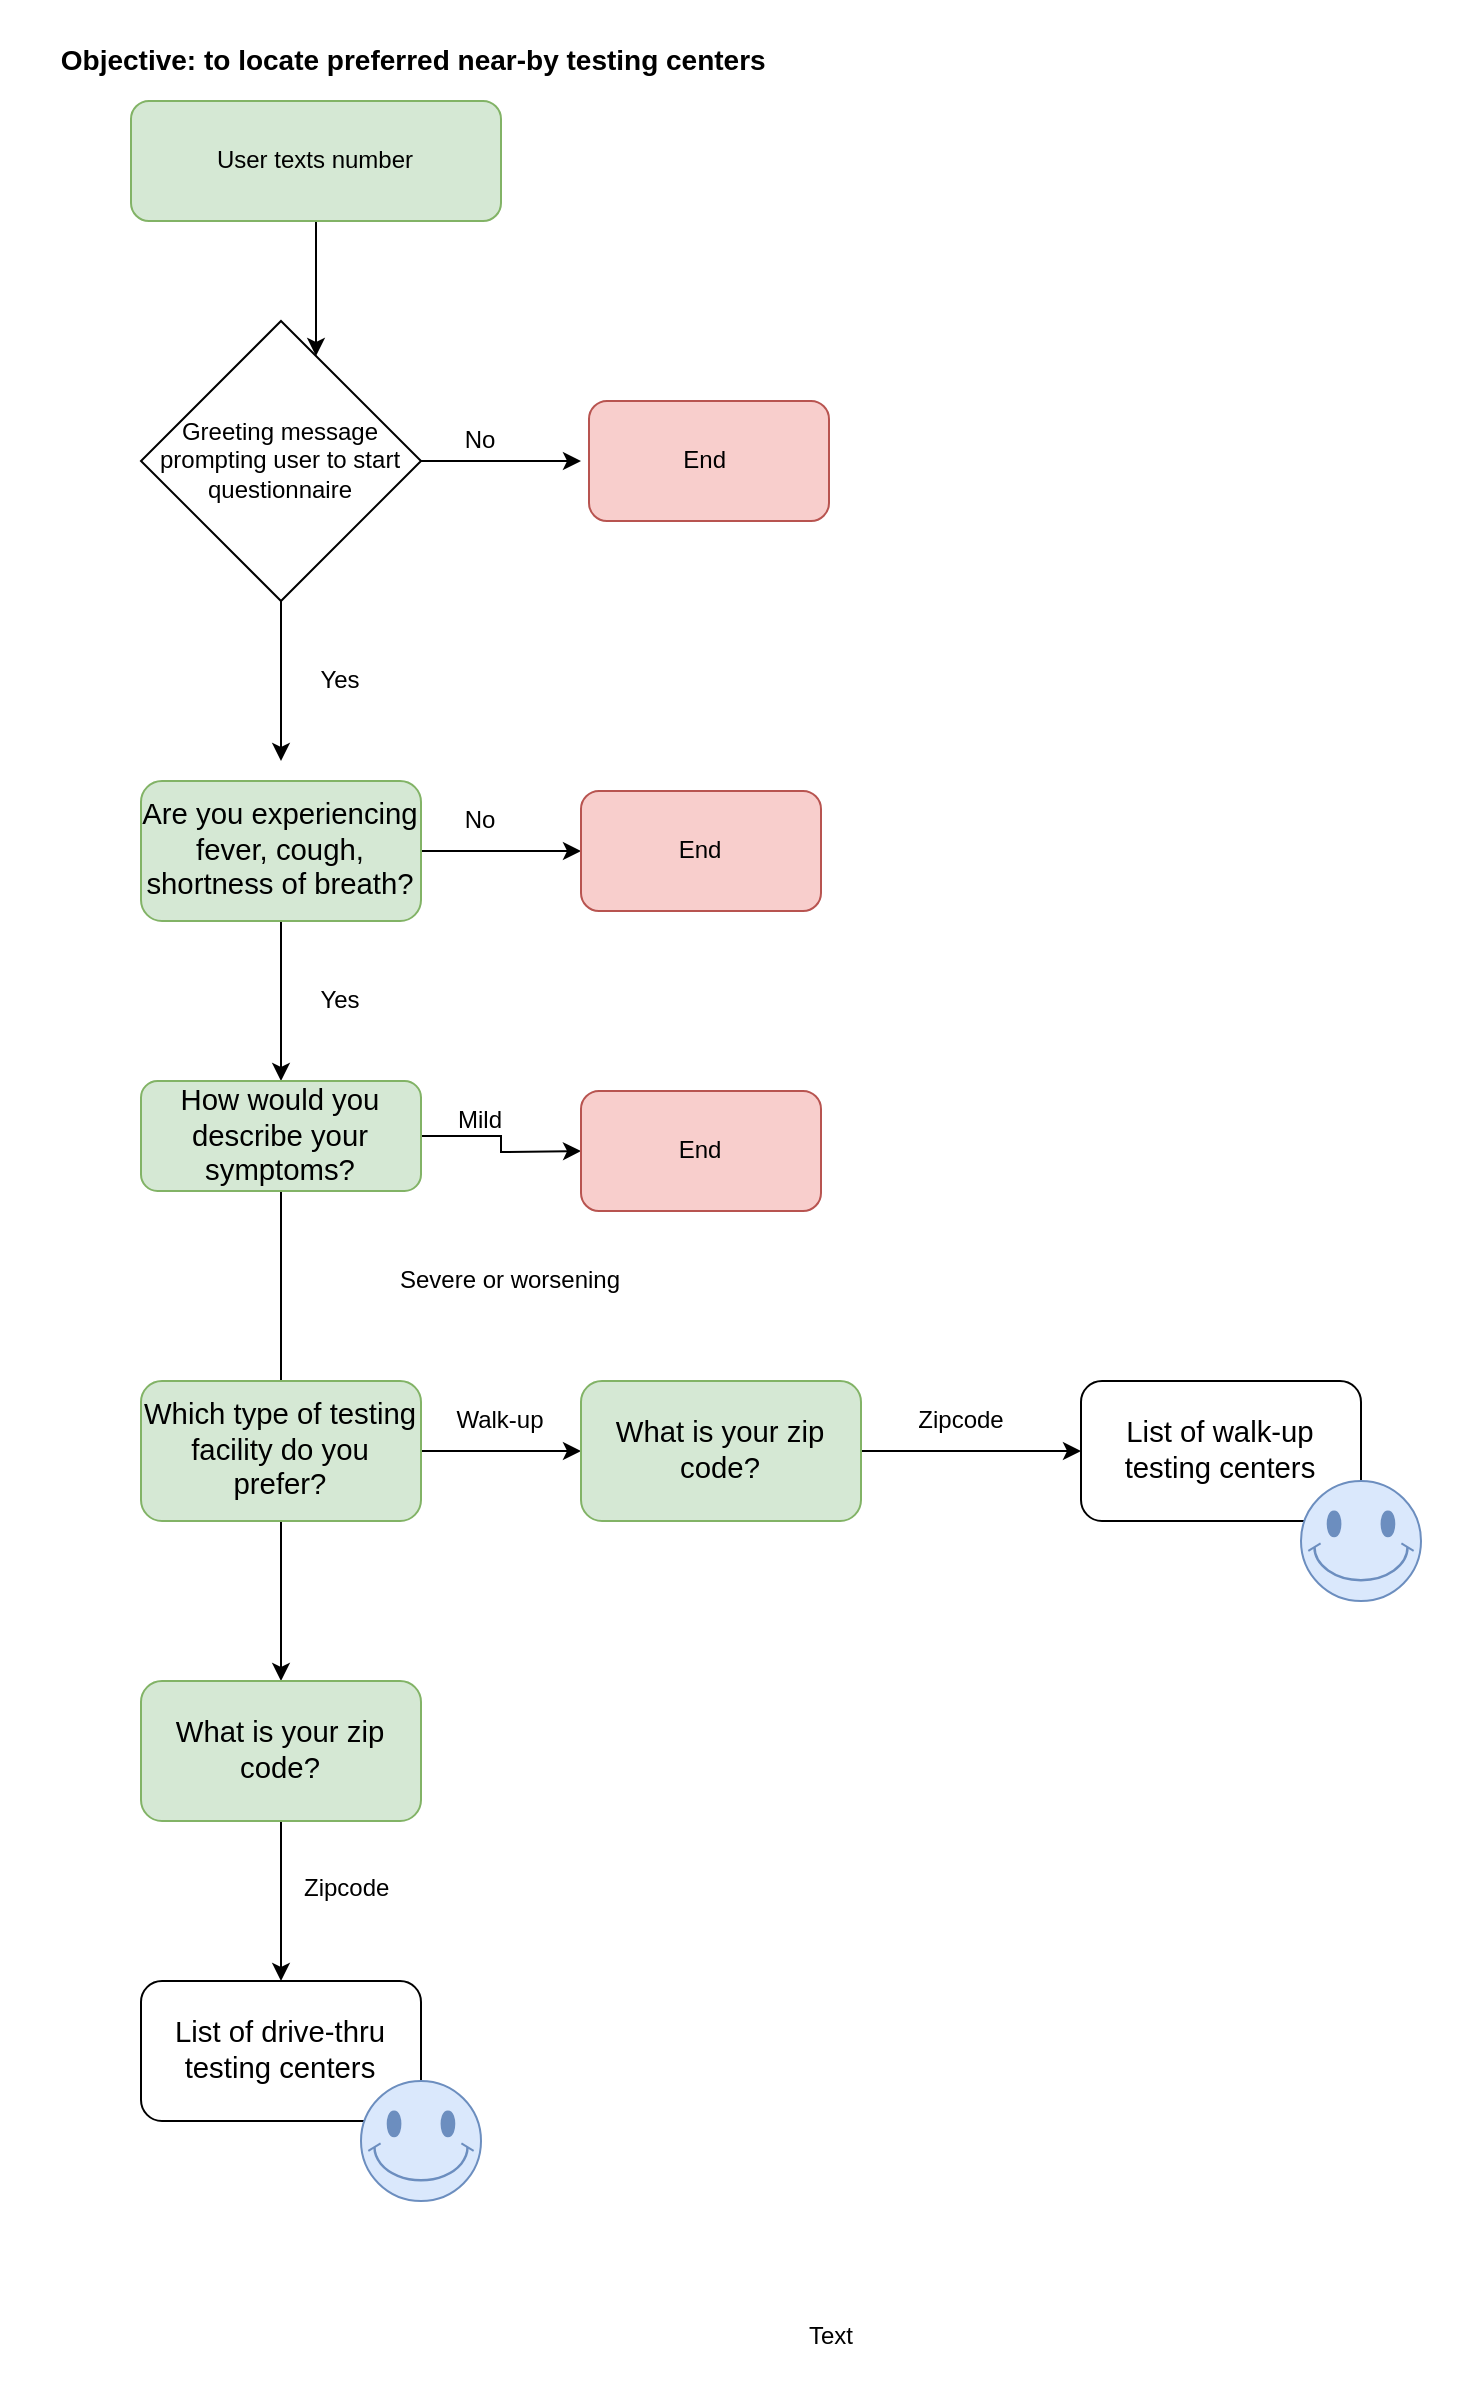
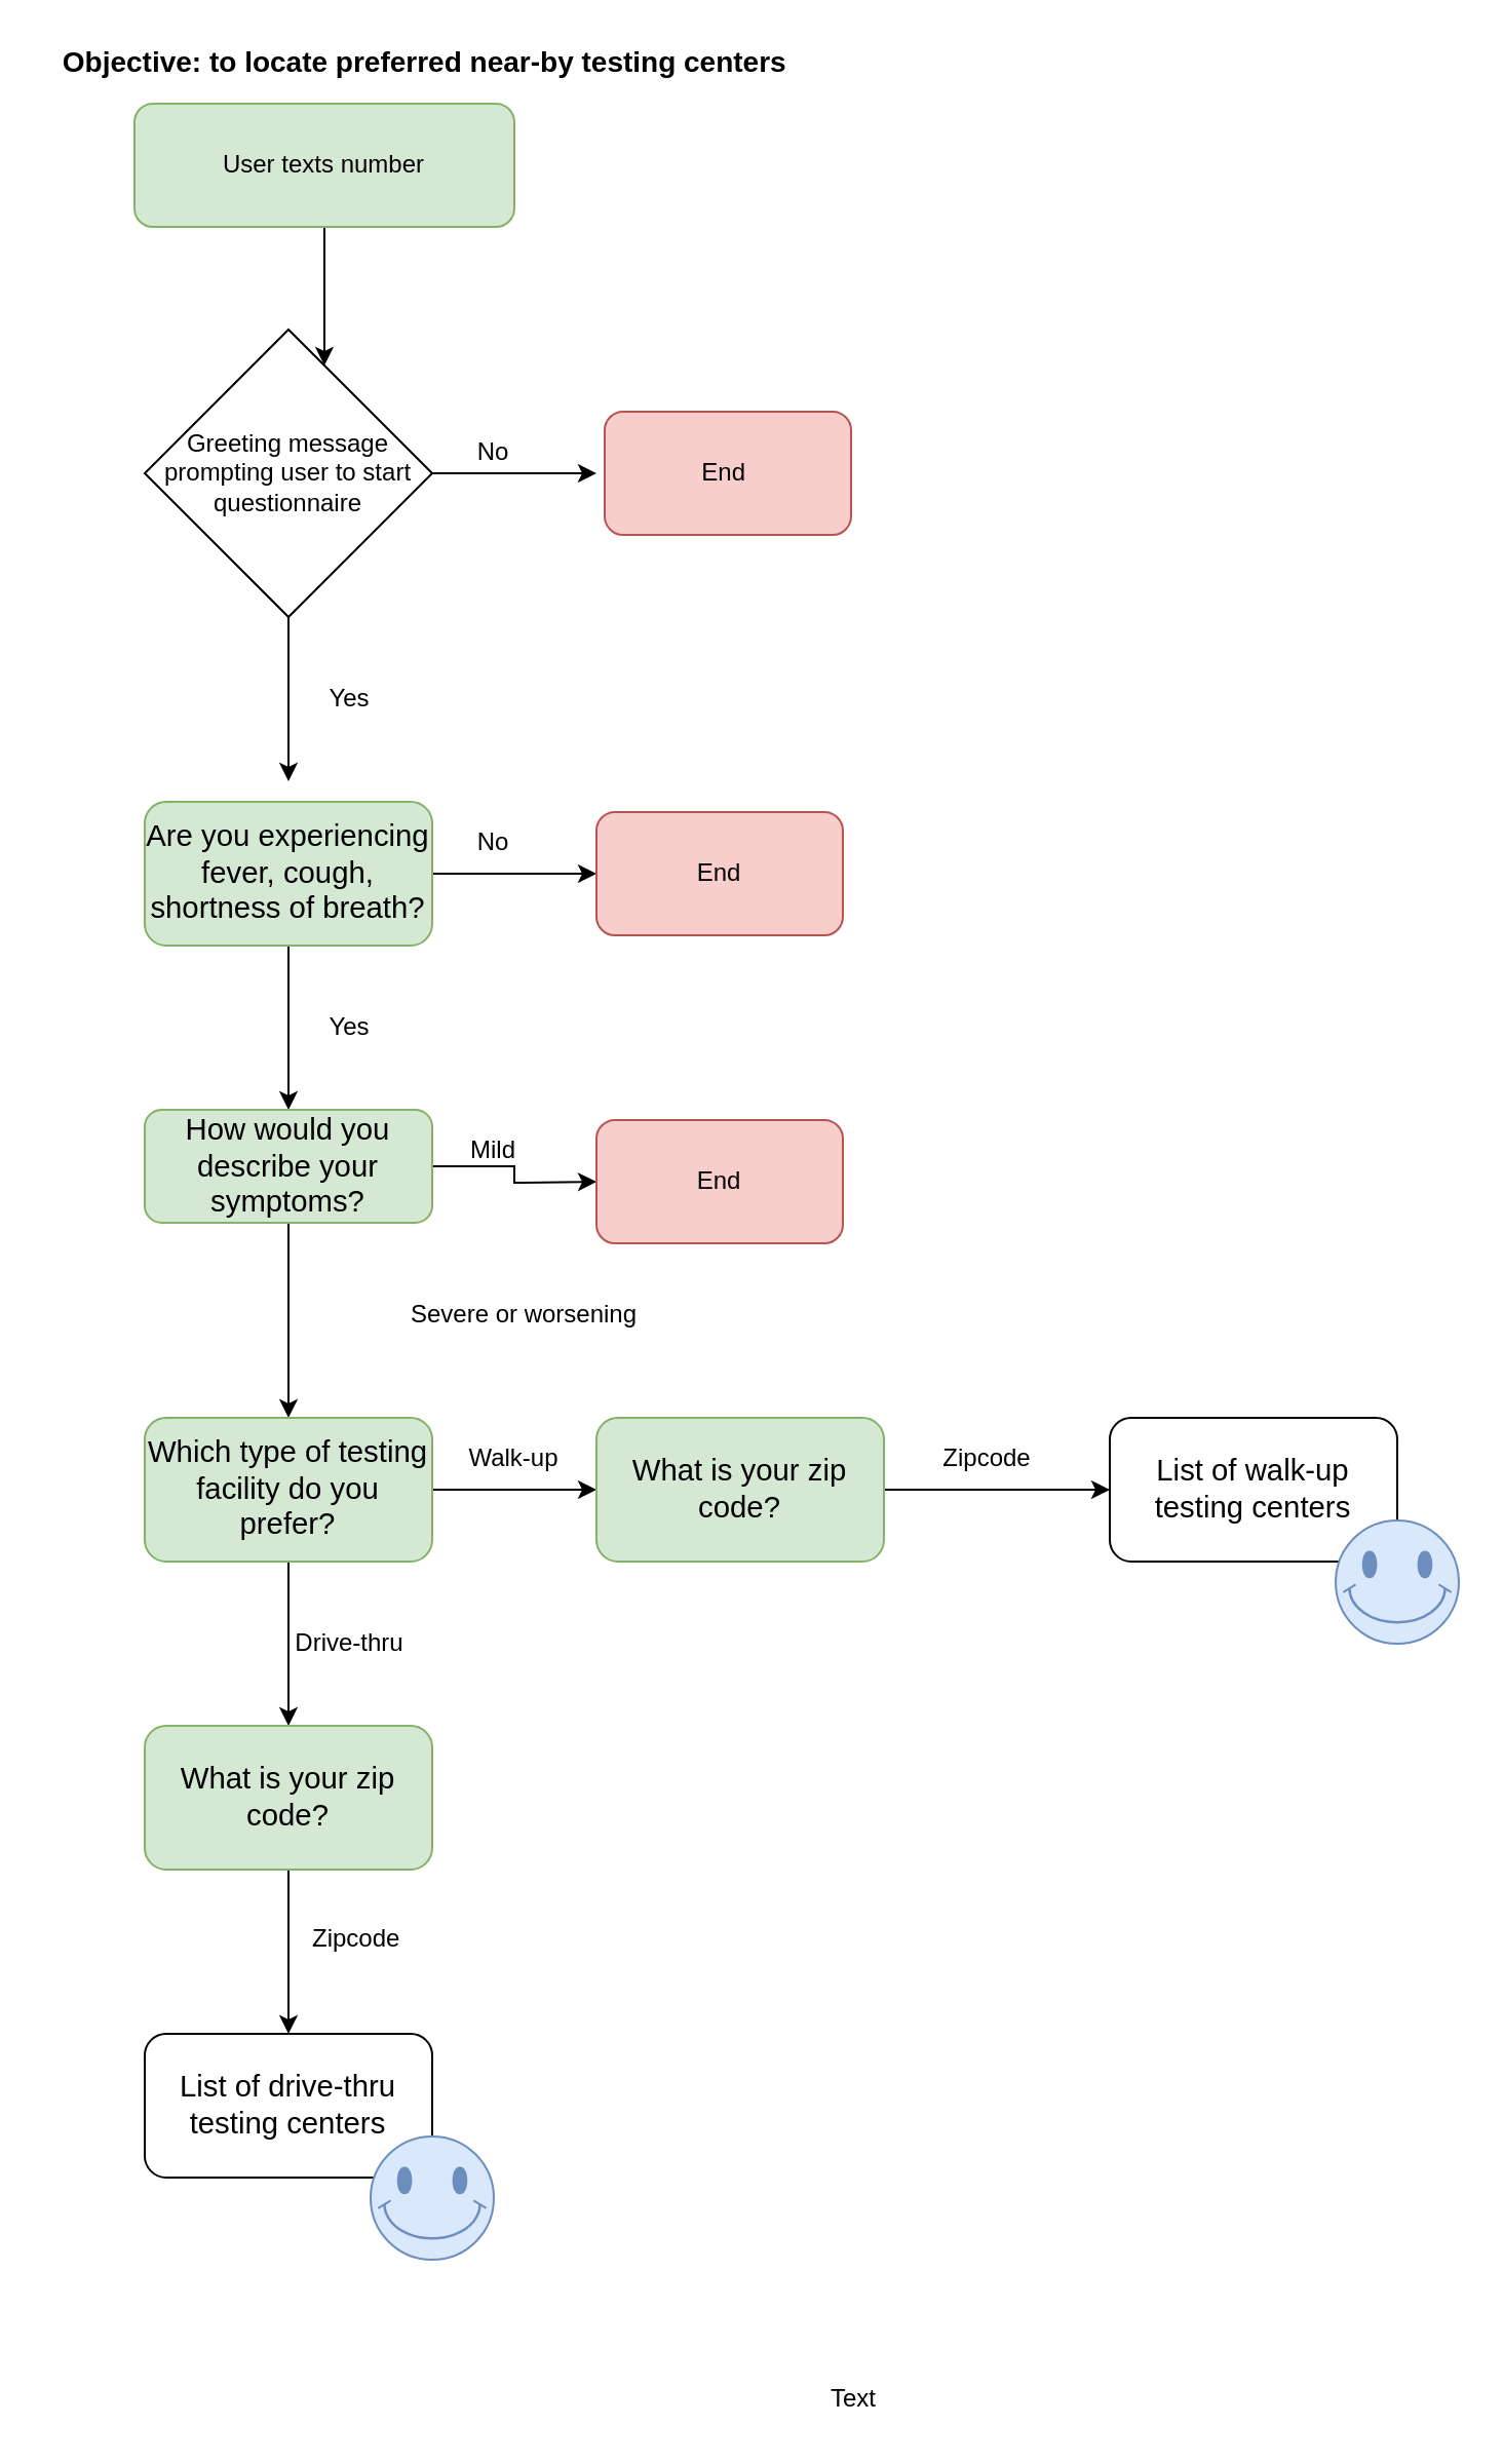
- <mxCell id="11" value="" style="edgeStyle=orthogonalEdgeStyle;rounded=0;orthogonalLoop=1;jettySize=auto;html=1;endArrow=none;" edge="1" parent="1" source="13" target="16"><mxGeometry relative="1" as="geometry" /></mxCell>
+ <mxCell id="11" value="" style="edgeStyle=orthogonalEdgeStyle;rounded=0;orthogonalLoop=1;jettySize=auto;html=1;" edge="1" parent="1" source="13" target="16"><mxGeometry relative="1" as="geometry" /></mxCell>
+ <mxCell id="28" value="Drive-thru" style="text;html=1;strokeColor=none;fillColor=none;align=center;verticalAlign=middle;whiteSpace=wrap;rounded=0;" vertex="1" parent="1"><mxGeometry x="140" y="790" width="60" height="20" as="geometry" /></mxCell>
